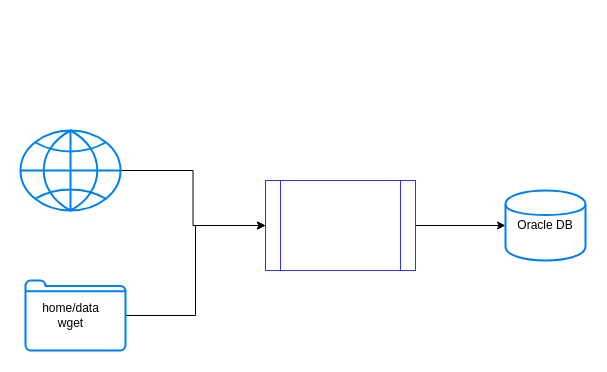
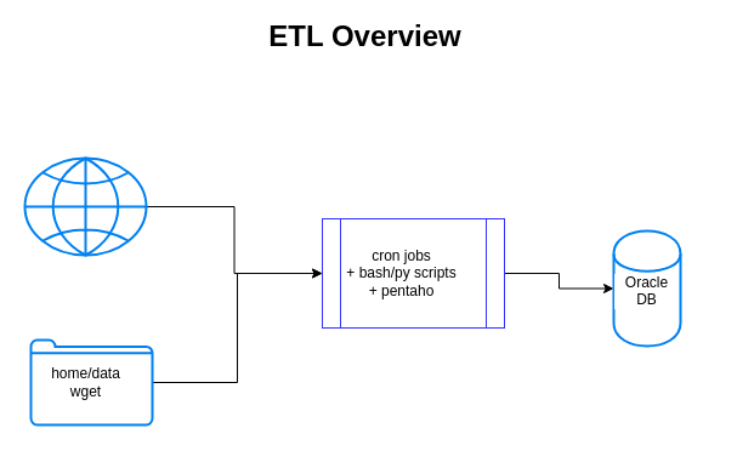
+ <mxCell id="11" value="&lt;font style=&quot;font-size: 24px&quot;&gt;&lt;b&gt;ETL Overview&lt;/b&gt;&lt;/font&gt;" style="text;html=1;align=center;verticalAlign=middle;resizable=0;points=[];autosize=1;" vertex="1" parent="1"><mxGeometry x="215" y="20" width="170" height="20" as="geometry" /></mxCell>
+ <mxCell id="10" value="cron jobs&lt;br&gt;+ bash/py scripts&lt;br&gt;+ pentaho" style="text;html=1;align=center;verticalAlign=middle;resizable=0;points=[];autosize=1;" vertex="1" parent="1"><mxGeometry x="275" y="200" width="110" height="50" as="geometry" /></mxCell>
- <mxCell id="9" value="Oracle DB" style="shape=cylinder;whiteSpace=wrap;html=1;boundedLbl=1;backgroundOutline=1;shadow=0;dashed=0;verticalAlign=top;strokeColor=#0080F0;strokeWidth=2;labelBackgroundColor=#ffffff;" vertex="1" parent="1"><mxGeometry x="505" y="190" width="80" height="70" as="geometry" /></mxCell>
+ <mxCell id="9" value="Oracle DB" style="shape=cylinder;whiteSpace=wrap;html=1;boundedLbl=1;backgroundOutline=1;shadow=0;dashed=0;verticalAlign=top;strokeColor=#0080F0;strokeWidth=2;labelBackgroundColor=#ffffff;" vertex="1" parent="1"><mxGeometry x="505" y="190" width="55" height="95" as="geometry" /></mxCell>
